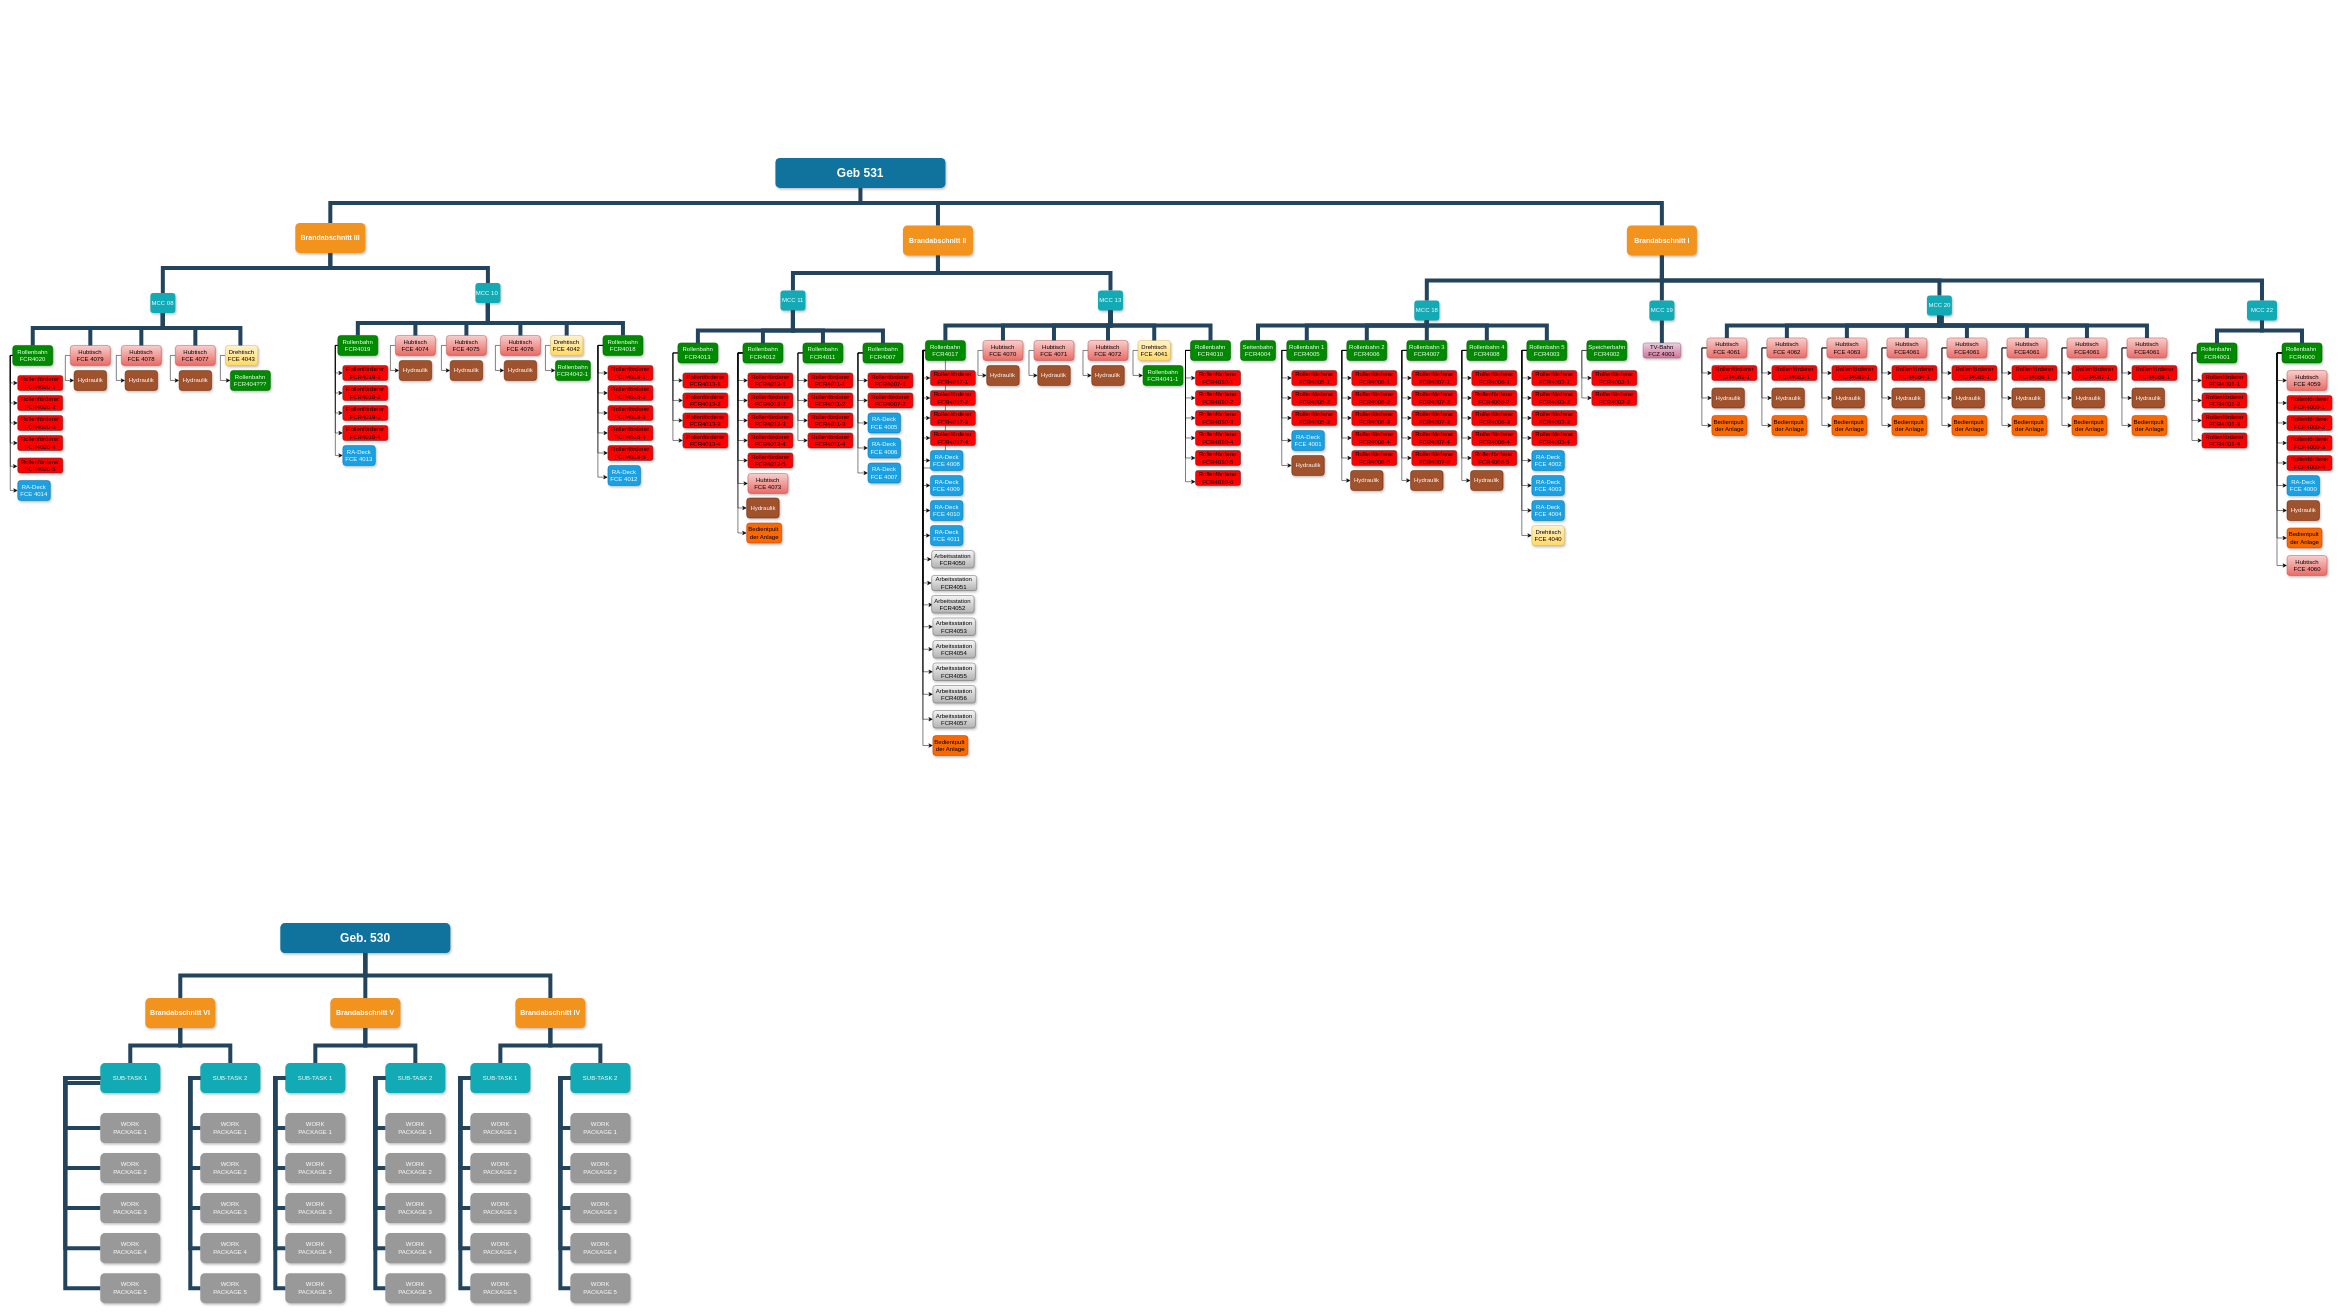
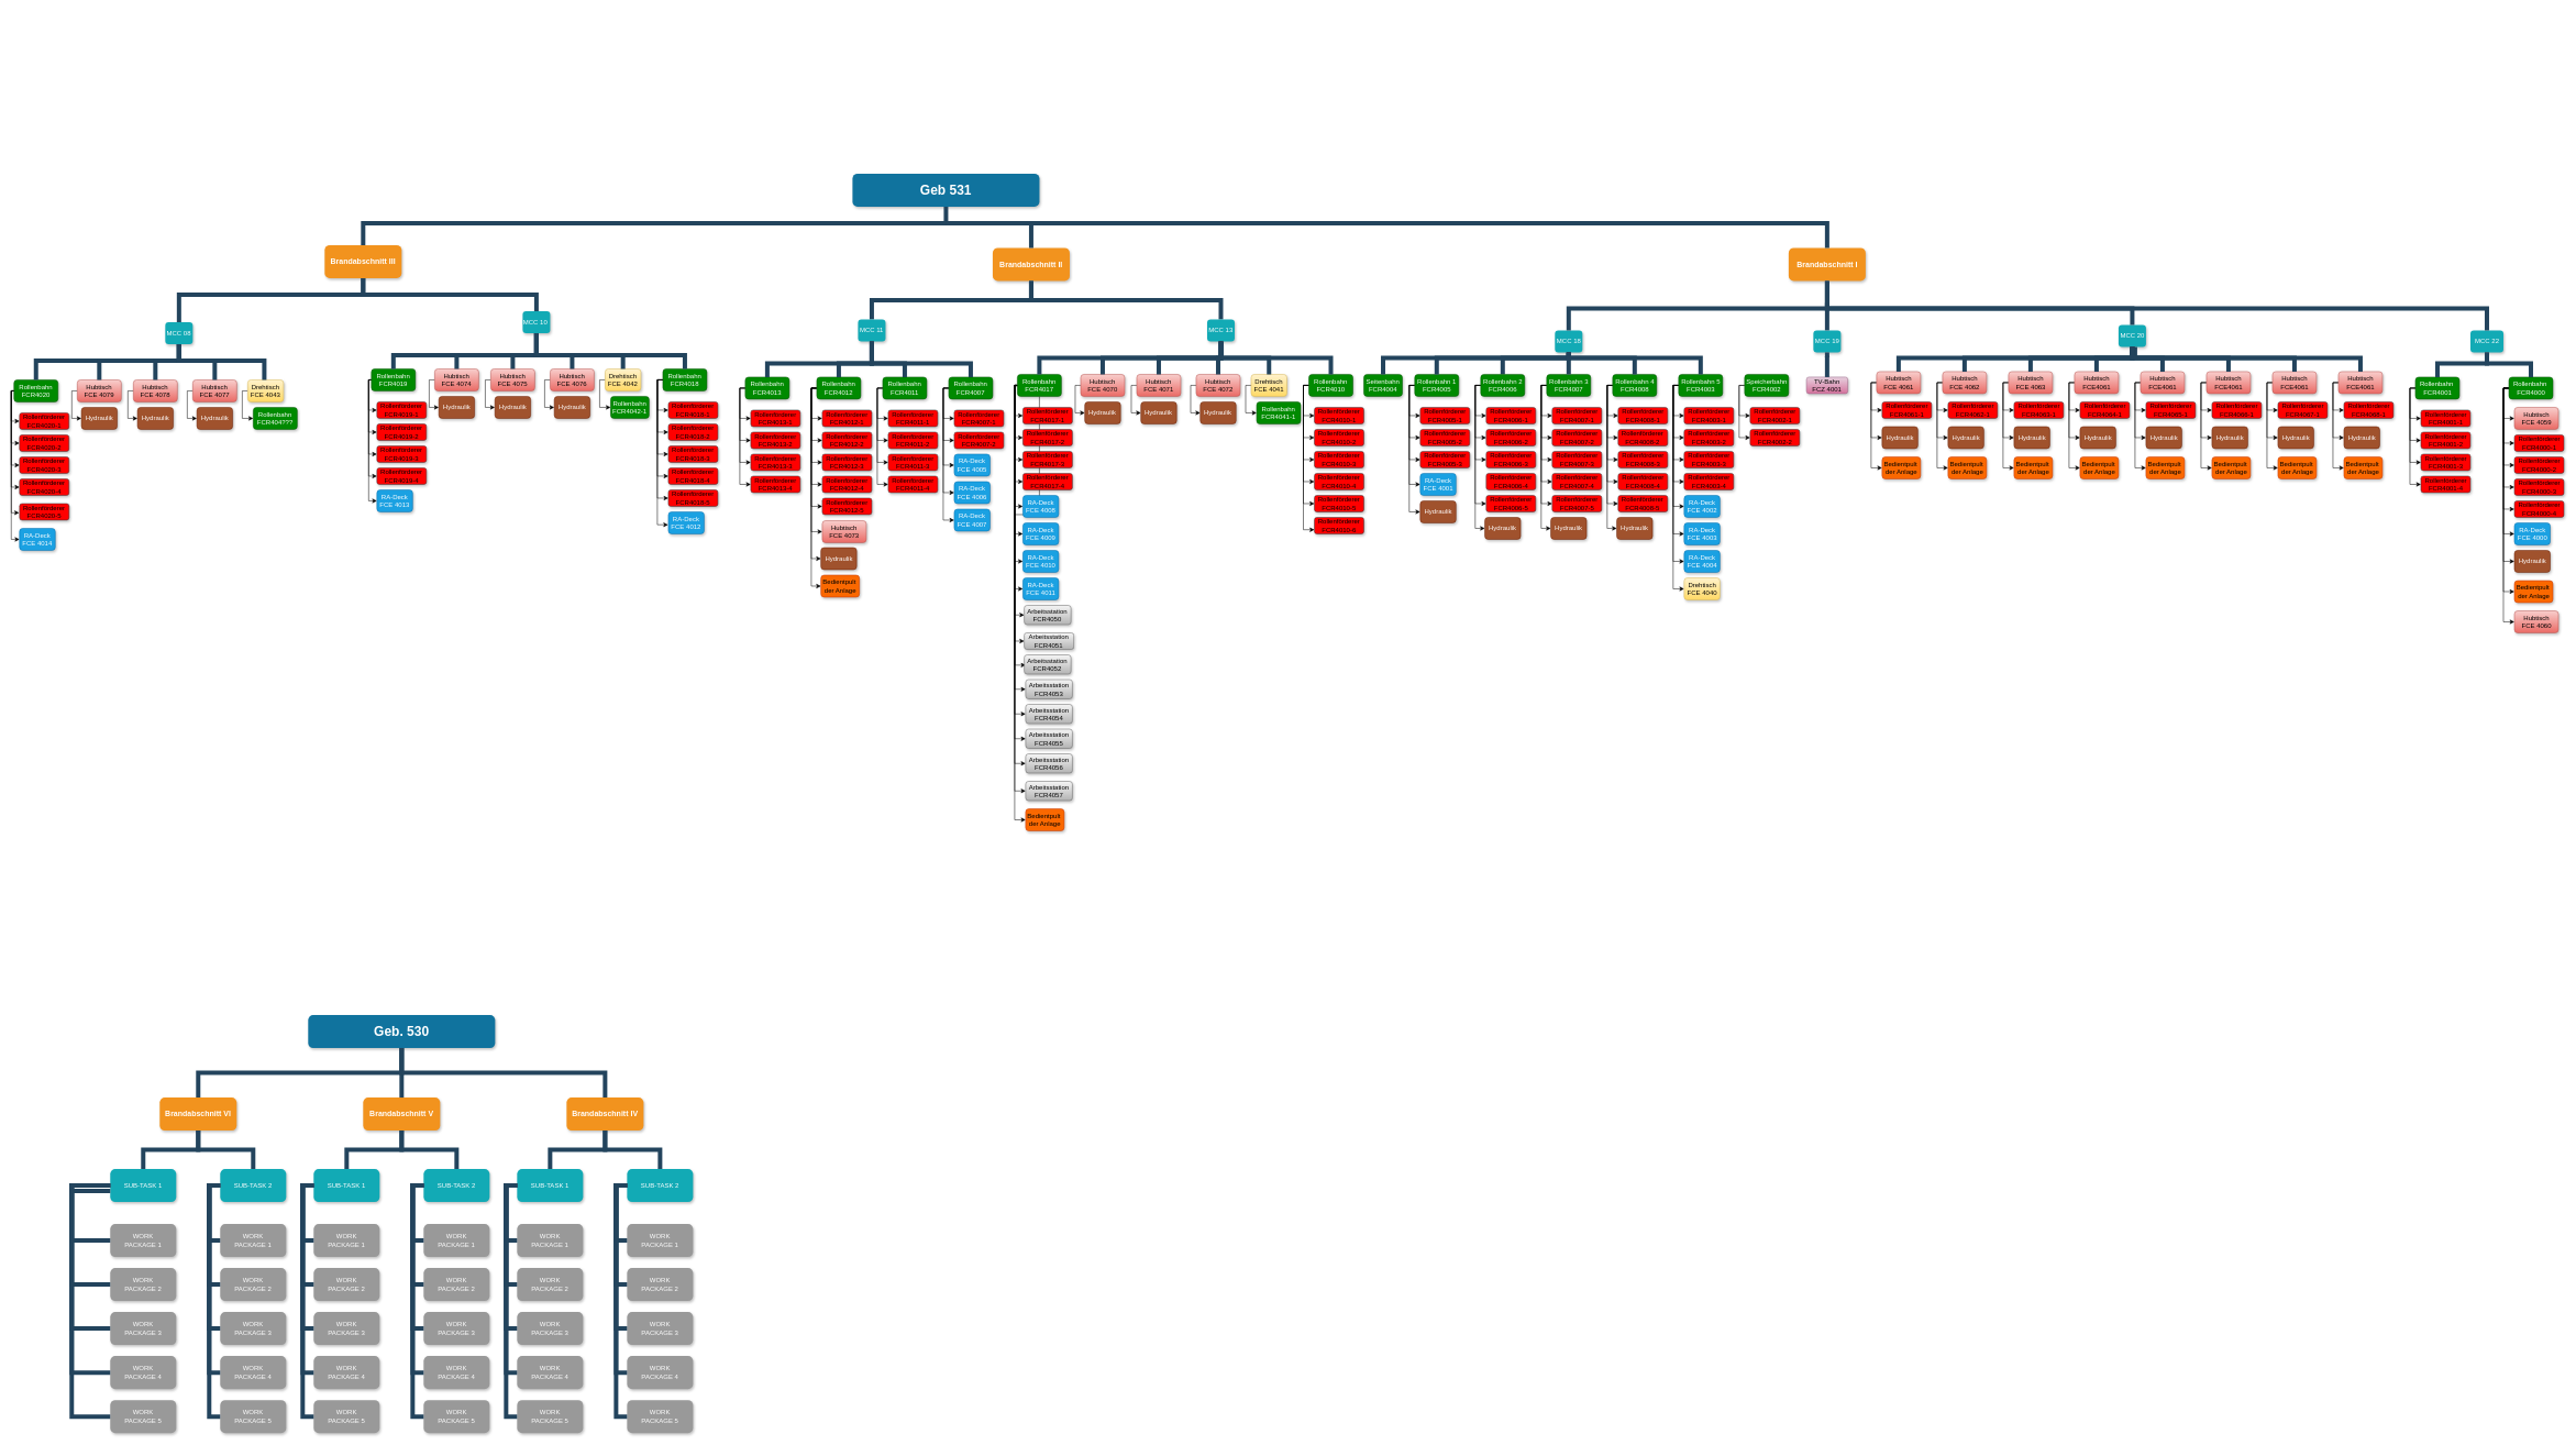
- <mxCell id="147" style="edgeStyle=orthogonalEdgeStyle;rounded=0;orthogonalLoop=1;jettySize=auto;html=1;entryX=0;entryY=0.5;entryDx=0;entryDy=0;" edge="1" parent="1" source="150" target="154"><mxGeometry relative="1" as="geometry"><Array as="points"><mxPoint x="2682.5" y="700" /><mxPoint x="2682.5" y="875" /></Array></mxGeometry></mxCell>
